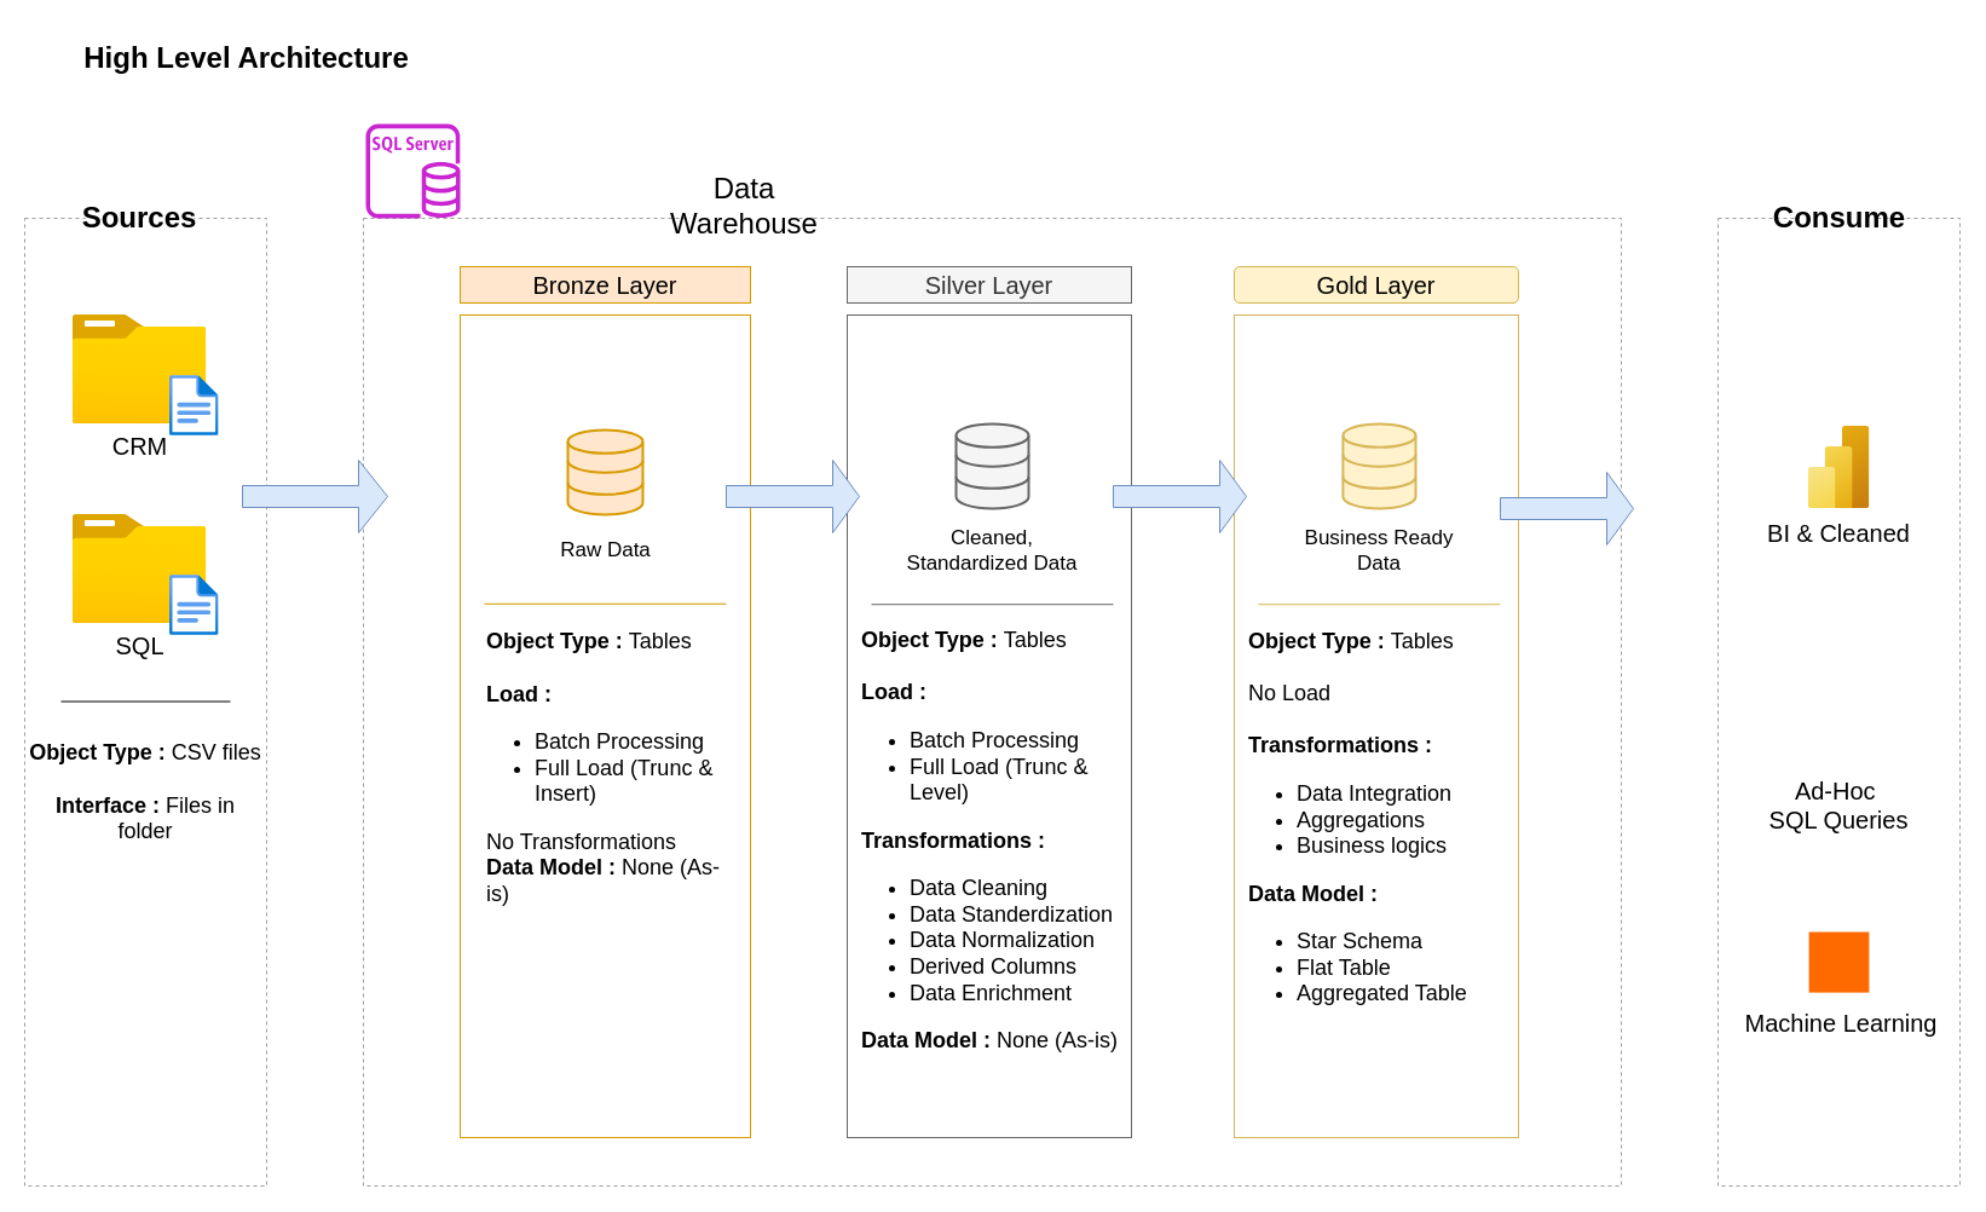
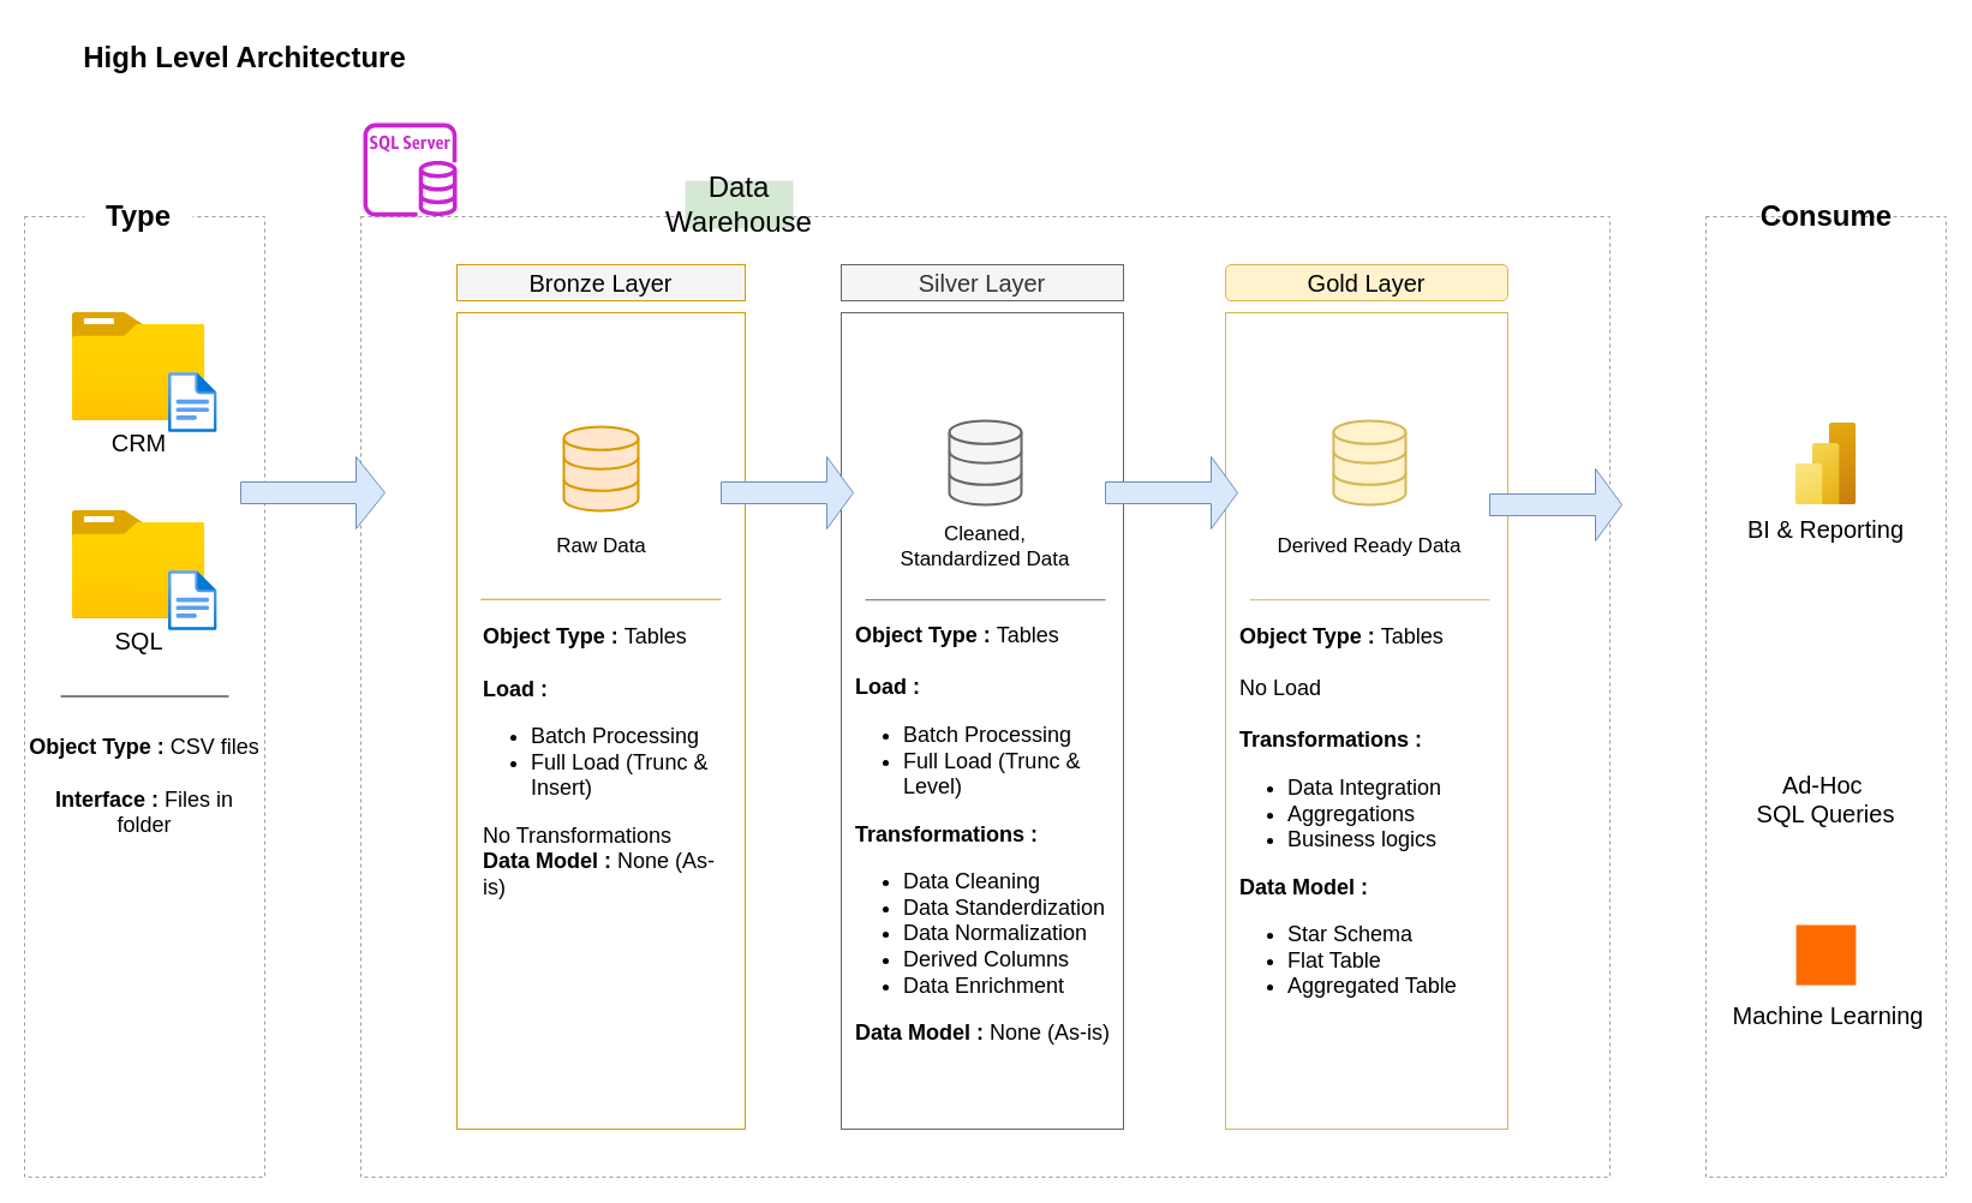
- <mxCell id="6" value="&lt;p&gt;&lt;font style=&quot;font-size: 24px;&quot;&gt;Data Warehouse&lt;/font&gt;&lt;/p&gt;" style="rounded=0;whiteSpace=wrap;html=1;strokeColor=none;" parent="1" vertex="1"><mxGeometry x="570" y="150" width="90" height="40" as="geometry" /></mxCell>
+ <mxCell id="6" value="&lt;p&gt;&lt;font style=&quot;font-size: 24px;&quot;&gt;Data Warehouse&lt;/font&gt;&lt;/p&gt;" style="rounded=0;whiteSpace=wrap;html=1;strokeColor=none;fillColor=#d5e8d4;" parent="1" vertex="1"><mxGeometry x="570" y="150" width="90" height="40" as="geometry" /></mxCell>
- <mxCell id="4" value="&lt;p&gt;&lt;font style=&quot;font-size: 24px;&quot;&gt;&lt;b&gt;Sources&lt;/b&gt;&lt;/font&gt;&lt;/p&gt;" style="rounded=0;whiteSpace=wrap;html=1;strokeColor=none;" parent="1" vertex="1"><mxGeometry x="70" y="160" width="90" height="40" as="geometry" /></mxCell>
+ <mxCell id="4" value="&lt;p&gt;&lt;font style=&quot;font-size: 24px;&quot;&gt;&lt;b&gt;Type&lt;/b&gt;&lt;/font&gt;&lt;/p&gt;" style="rounded=0;whiteSpace=wrap;html=1;strokeColor=none;" parent="1" vertex="1"><mxGeometry x="70" y="160" width="90" height="40" as="geometry" /></mxCell>
- <mxCell id="9" value="&lt;font style=&quot;font-size: 20px;&quot;&gt;Bronze Layer&lt;/font&gt;" style="rounded=0;whiteSpace=wrap;html=1;fillColor=#ffe6cc;strokeColor=#d79b00;" parent="1" vertex="1"><mxGeometry x="380" y="220" width="240" height="30" as="geometry" /></mxCell>
+ <mxCell id="9" value="&lt;font style=&quot;font-size: 20px;&quot;&gt;Bronze Layer&lt;/font&gt;" style="rounded=0;whiteSpace=wrap;html=1;fillColor=#f5f5f5;strokeColor=#d79b00;" parent="1" vertex="1"><mxGeometry x="380" y="220" width="240" height="30" as="geometry" /></mxCell>
- <mxCell id="40" value="&lt;font style=&quot;font-size: 20px;&quot;&gt;BI &amp;amp; Cleaned&lt;/font&gt;" style="text;html=1;align=center;verticalAlign=middle;whiteSpace=wrap;rounded=0;" vertex="1" parent="1"><mxGeometry x="1450" y="425" width="140" height="30" as="geometry" /></mxCell>
+ <mxCell id="40" value="&lt;font style=&quot;font-size: 20px;&quot;&gt;BI &amp;amp; Reporting&lt;/font&gt;" style="text;html=1;align=center;verticalAlign=middle;whiteSpace=wrap;rounded=0;" vertex="1" parent="1"><mxGeometry x="1450" y="425" width="140" height="30" as="geometry" /></mxCell>
- <mxCell id="30" value="&lt;font style=&quot;font-size: 17px;&quot;&gt;Business Ready Data&lt;/font&gt;" style="text;html=1;align=center;verticalAlign=middle;whiteSpace=wrap;rounded=0;" vertex="1" parent="1"><mxGeometry x="1059.82" y="440" width="160.25" height="30" as="geometry" /></mxCell>
+ <mxCell id="30" value="&lt;font style=&quot;font-size: 17px;&quot;&gt;Derived Ready Data&lt;/font&gt;" style="text;html=1;align=center;verticalAlign=middle;whiteSpace=wrap;rounded=0;" vertex="1" parent="1"><mxGeometry x="1059.82" y="440" width="160.25" height="30" as="geometry" /></mxCell>
